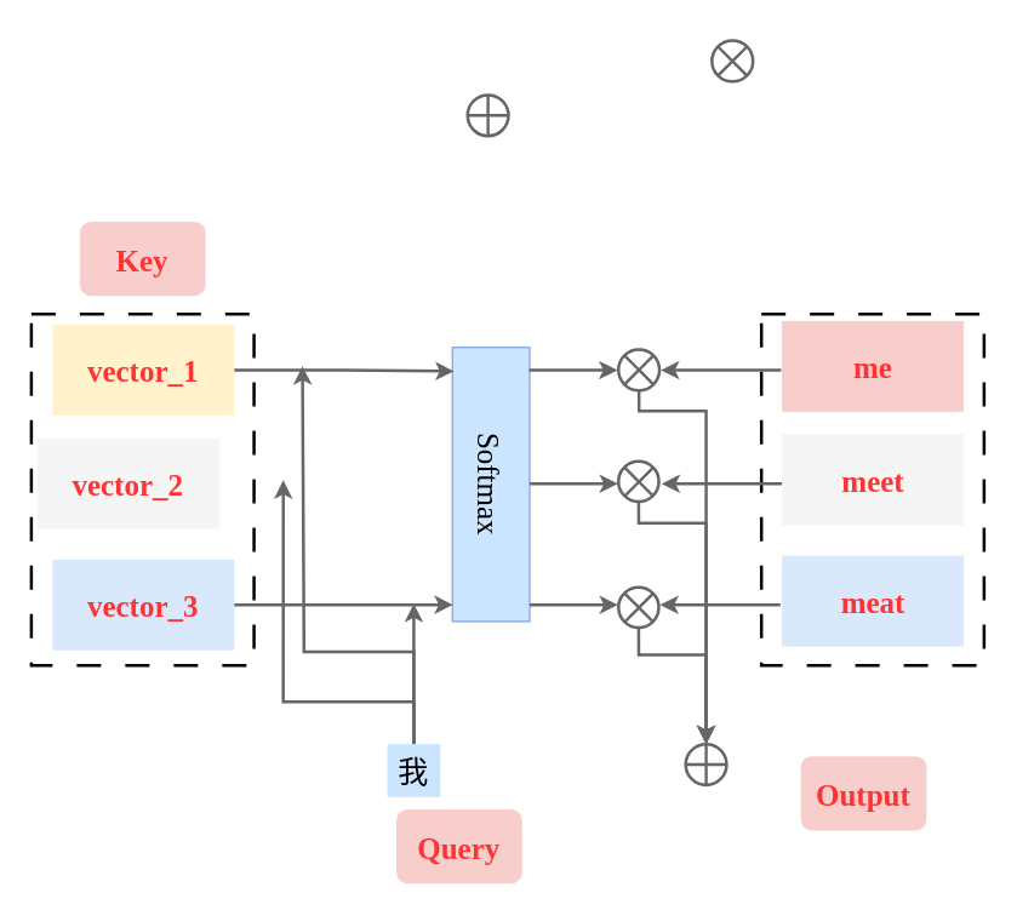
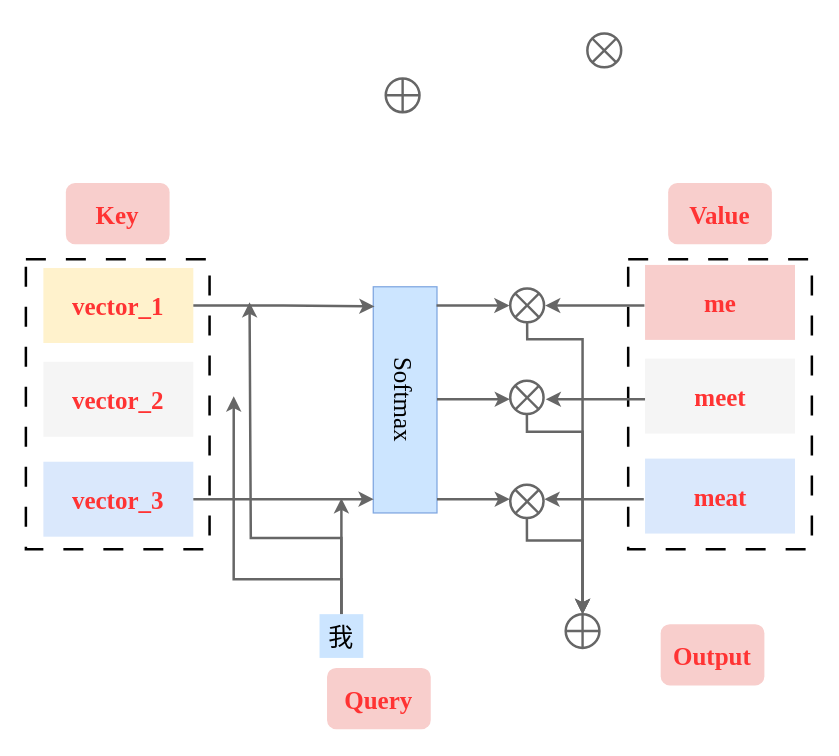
+ <mxCell id="14" value="&lt;font face=&quot;Times New Roman&quot; color=&quot;#ff3333&quot;&gt;&lt;span style=&quot;font-size: 20px;&quot;&gt;&lt;b&gt;Value&lt;/b&gt;&lt;/span&gt;&lt;/font&gt;" style="rounded=1;whiteSpace=wrap;html=1;fillColor=#f8cecc;strokeColor=none;" vertex="1" parent="9"><mxGeometry x="32" width="83" height="49" as="geometry" /></mxCell>
- <mxCell id="19" value="&lt;b style=&quot;color: rgb(255, 51, 51); font-family: &amp;quot;Times New Roman&amp;quot;; font-size: 20px;&quot;&gt;vector_2&lt;/b&gt;" style="rounded=0;whiteSpace=wrap;html=1;fillColor=#f5f5f5;strokeColor=none;fontColor=#333333;" vertex="1" parent="15"><mxGeometry x="4" y="143" width="120" height="60" as="geometry" /></mxCell>
+ <mxCell id="19" value="&lt;b style=&quot;color: rgb(255, 51, 51); font-family: &amp;quot;Times New Roman&amp;quot;; font-size: 20px;&quot;&gt;vector_2&lt;/b&gt;" style="rounded=0;whiteSpace=wrap;html=1;fillColor=#f5f5f5;strokeColor=none;fontColor=#333333;" vertex="1" parent="15"><mxGeometry x="14" y="143" width="120" height="60" as="geometry" /></mxCell>
